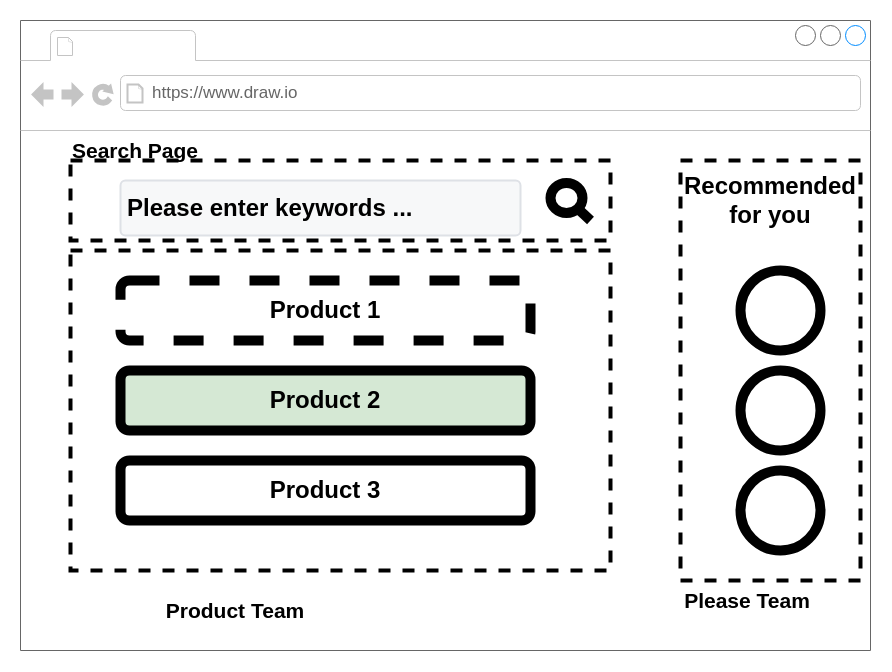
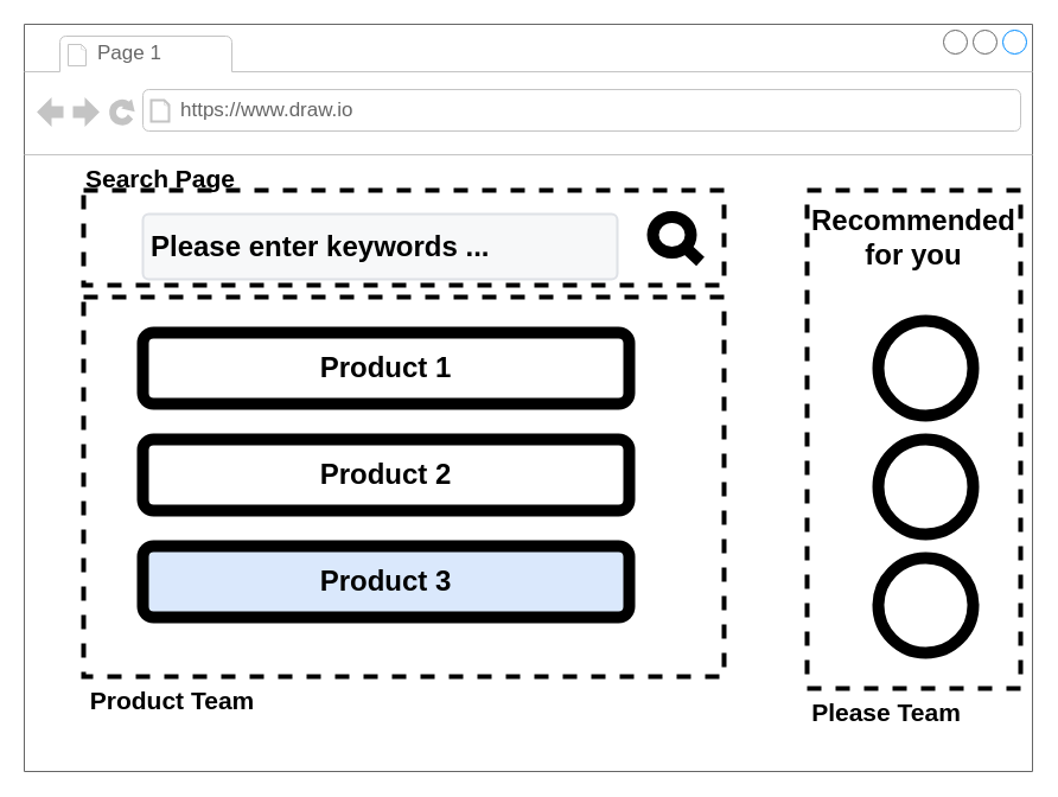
+ <mxCell id="6" value="Page 1" style="strokeWidth=1;shadow=0;dashed=0;align=center;html=1;shape=mxgraph.mockup.containers.anchor;fontSize=17;fontColor=#666666;align=left;" vertex="1" parent="3"><mxGeometry x="60" y="12" width="110" height="26" as="geometry" /></mxCell>
- <mxCell id="10" value="&lt;b&gt;&lt;font style=&quot;font-size: 24px&quot;&gt;Product 1&lt;/font&gt;&lt;/b&gt;" style="rounded=1;whiteSpace=wrap;html=1;strokeWidth=10;dashed=1;" vertex="1" parent="3"><mxGeometry x="100" y="260" width="410" height="60" as="geometry" /></mxCell>
+ <mxCell id="10" value="&lt;b&gt;&lt;font style=&quot;font-size: 24px&quot;&gt;Product 1&lt;/font&gt;&lt;/b&gt;" style="rounded=1;whiteSpace=wrap;html=1;strokeWidth=10;" vertex="1" parent="3"><mxGeometry x="100" y="260" width="410" height="60" as="geometry" /></mxCell>
- <mxCell id="11" value="&lt;span&gt;&lt;b&gt;&lt;font style=&quot;font-size: 24px&quot;&gt;Product 2&lt;/font&gt;&lt;/b&gt;&lt;/span&gt;" style="rounded=1;whiteSpace=wrap;html=1;strokeWidth=10;fillColor=#d5e8d4;" vertex="1" parent="3"><mxGeometry x="100" y="350" width="410" height="60" as="geometry" /></mxCell>
+ <mxCell id="11" value="&lt;span&gt;&lt;b&gt;&lt;font style=&quot;font-size: 24px&quot;&gt;Product 2&lt;/font&gt;&lt;/b&gt;&lt;/span&gt;" style="rounded=1;whiteSpace=wrap;html=1;strokeWidth=10;" vertex="1" parent="3"><mxGeometry x="100" y="350" width="410" height="60" as="geometry" /></mxCell>
- <mxCell id="12" value="&lt;span&gt;&lt;b&gt;&lt;font style=&quot;font-size: 24px&quot;&gt;Product 3&lt;/font&gt;&lt;/b&gt;&lt;/span&gt;" style="rounded=1;whiteSpace=wrap;html=1;strokeWidth=10;" vertex="1" parent="3"><mxGeometry x="100" y="440" width="410" height="60" as="geometry" /></mxCell>
+ <mxCell id="12" value="&lt;span&gt;&lt;b&gt;&lt;font style=&quot;font-size: 24px&quot;&gt;Product 3&lt;/font&gt;&lt;/b&gt;&lt;/span&gt;" style="rounded=1;whiteSpace=wrap;html=1;strokeWidth=10;fillColor=#dae8fc;" vertex="1" parent="3"><mxGeometry x="100" y="440" width="410" height="60" as="geometry" /></mxCell>
- <mxCell id="18" value="&lt;b&gt;&lt;font style=&quot;font-size: 21px&quot;&gt;Product Team&lt;/font&gt;&lt;/b&gt;" style="text;html=1;strokeColor=none;fillColor=none;align=center;verticalAlign=middle;whiteSpace=wrap;rounded=0;dashed=1;" vertex="1" parent="3"><mxGeometry x="140" y="580" width="150" height="20" as="geometry" /></mxCell>
+ <mxCell id="18" value="&lt;b&gt;&lt;font style=&quot;font-size: 21px&quot;&gt;Product Team&lt;/font&gt;&lt;/b&gt;" style="text;html=1;strokeColor=none;fillColor=none;align=center;verticalAlign=middle;whiteSpace=wrap;rounded=0;dashed=1;" vertex="1" parent="3"><mxGeometry x="50" y="560" width="150" height="20" as="geometry" /></mxCell>
